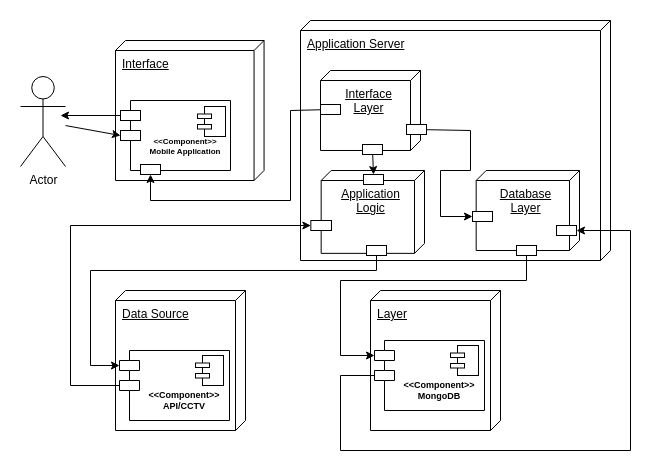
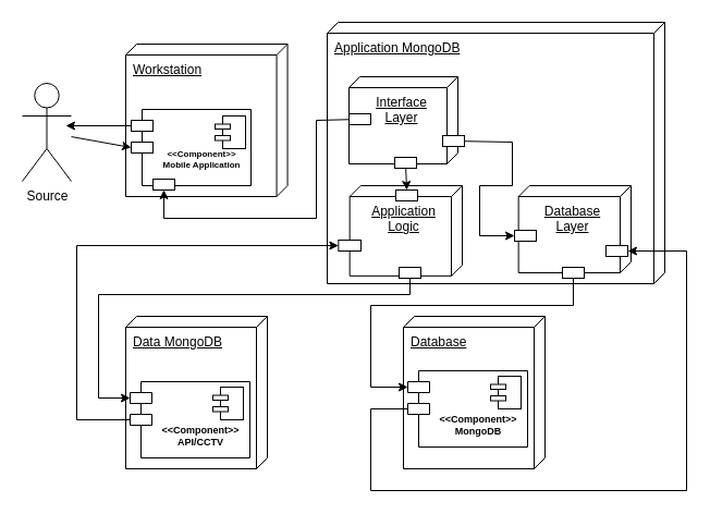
- <mxCell id="4" value="&lt;u&gt;Application Server&lt;/u&gt;" style="verticalAlign=top;align=left;shape=cube;size=10;direction=south;fontStyle=0;html=1;boundedLbl=1;spacingLeft=5;" vertex="1" parent="1"><mxGeometry x="300" y="20" width="310" height="240" as="geometry" /></mxCell>
+ <mxCell id="4" value="&lt;u&gt;Application MongoDB&lt;/u&gt;" style="verticalAlign=top;align=left;shape=cube;size=10;direction=south;fontStyle=0;html=1;boundedLbl=1;spacingLeft=5;" vertex="1" parent="1"><mxGeometry x="300" y="20" width="310" height="240" as="geometry" /></mxCell>
- <mxCell id="2" value="&lt;u&gt;Interface&lt;/u&gt;" style="verticalAlign=top;align=left;shape=cube;size=10;direction=south;fontStyle=0;html=1;boundedLbl=1;spacingLeft=5;" vertex="1" parent="1"><mxGeometry x="115" y="40" width="148.57" height="140" as="geometry" /></mxCell>
+ <mxCell id="2" value="&lt;u&gt;Workstation&lt;/u&gt;" style="verticalAlign=top;align=left;shape=cube;size=10;direction=south;fontStyle=0;html=1;boundedLbl=1;spacingLeft=5;" vertex="1" parent="1"><mxGeometry x="115" y="40" width="148.57" height="140" as="geometry" /></mxCell>
- <mxCell id="10" value="Actor" style="shape=umlActor;verticalLabelPosition=bottom;verticalAlign=top;html=1;outlineConnect=0;" vertex="1" parent="1"><mxGeometry x="20" y="76" width="45" height="90" as="geometry" /></mxCell>
+ <mxCell id="10" value="Source" style="shape=umlActor;verticalLabelPosition=bottom;verticalAlign=top;html=1;outlineConnect=0;" vertex="1" parent="1"><mxGeometry x="20" y="76" width="45" height="90" as="geometry" /></mxCell>
- <mxCell id="3" value="&lt;u&gt;Data Source&lt;/u&gt;" style="verticalAlign=top;align=left;shape=cube;size=10;direction=south;fontStyle=0;html=1;boundedLbl=1;spacingLeft=5;" vertex="1" parent="1"><mxGeometry x="115" y="290" width="130" height="140" as="geometry" /></mxCell>
+ <mxCell id="3" value="&lt;u&gt;Data MongoDB&lt;/u&gt;" style="verticalAlign=top;align=left;shape=cube;size=10;direction=south;fontStyle=0;html=1;boundedLbl=1;spacingLeft=5;" vertex="1" parent="1"><mxGeometry x="115" y="290" width="130" height="140" as="geometry" /></mxCell>
- <mxCell id="11" value="&lt;u&gt;Layer&lt;/u&gt;" style="verticalAlign=top;align=left;shape=cube;size=10;direction=south;fontStyle=0;html=1;boundedLbl=1;spacingLeft=5;" vertex="1" parent="1"><mxGeometry x="370" y="290" width="130" height="140" as="geometry" /></mxCell>
+ <mxCell id="11" value="&lt;u&gt;Database&lt;/u&gt;" style="verticalAlign=top;align=left;shape=cube;size=10;direction=south;fontStyle=0;html=1;boundedLbl=1;spacingLeft=5;" vertex="1" parent="1"><mxGeometry x="370" y="290" width="130" height="140" as="geometry" /></mxCell>
